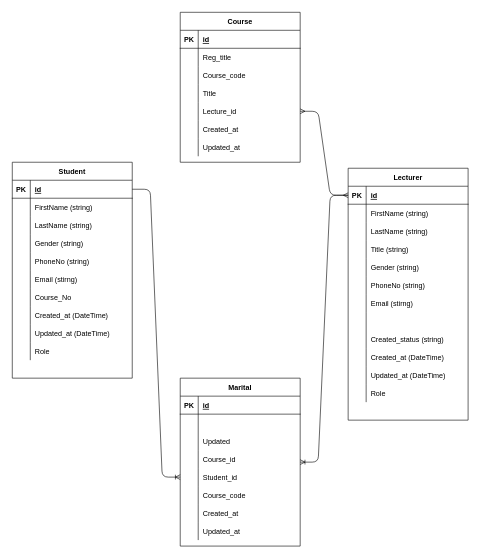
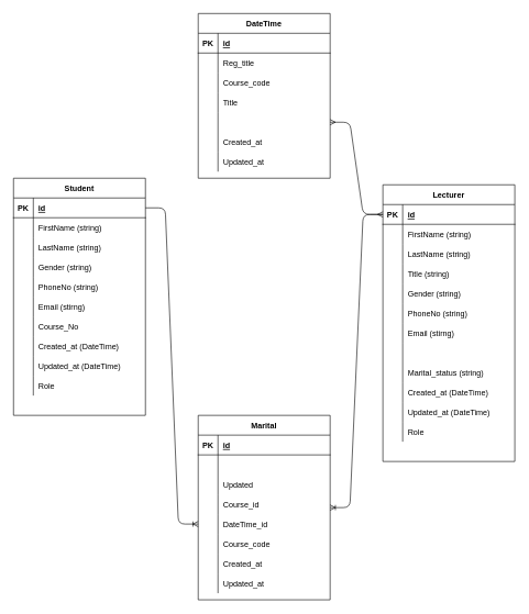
- <mxCell id="93" value="Course" style="shape=table;startSize=30;container=1;collapsible=1;childLayout=tableLayout;fixedRows=1;rowLines=0;fontStyle=1;align=center;resizeLast=1;" vertex="1" parent="1"><mxGeometry x="300" y="20" width="200" height="250" as="geometry" /></mxCell>
+ <mxCell id="93" value="DateTime" style="shape=table;startSize=30;container=1;collapsible=1;childLayout=tableLayout;fixedRows=1;rowLines=0;fontStyle=1;align=center;resizeLast=1;" vertex="1" parent="1"><mxGeometry x="300" y="20" width="200" height="250" as="geometry" /></mxCell>
- <mxCell id="108" value="Lecture_id" style="shape=partialRectangle;connectable=0;fillColor=none;top=0;left=0;bottom=0;right=0;align=left;spacingLeft=6;overflow=hidden;" vertex="1" parent="106"><mxGeometry x="30" width="170" height="30" as="geometry" /></mxCell>
- <mxCell id="59" value="Created_status (string)" style="shape=partialRectangle;connectable=0;fillColor=none;top=0;left=0;bottom=0;right=0;align=left;spacingLeft=6;overflow=hidden;" vertex="1" parent="57"><mxGeometry x="30" width="170" height="30" as="geometry" /></mxCell>
+ <mxCell id="59" value="Marital_status (string)" style="shape=partialRectangle;connectable=0;fillColor=none;top=0;left=0;bottom=0;right=0;align=left;spacingLeft=6;overflow=hidden;" vertex="1" parent="57"><mxGeometry x="30" width="170" height="30" as="geometry" /></mxCell>
- <mxCell id="83" value="Student_id" style="shape=partialRectangle;connectable=0;fillColor=none;top=0;left=0;bottom=0;right=0;align=left;spacingLeft=6;overflow=hidden;" vertex="1" parent="81"><mxGeometry x="30" width="170" height="30" as="geometry" /></mxCell>
+ <mxCell id="83" value="DateTime_id" style="shape=partialRectangle;connectable=0;fillColor=none;top=0;left=0;bottom=0;right=0;align=left;spacingLeft=6;overflow=hidden;" vertex="1" parent="81"><mxGeometry x="30" width="170" height="30" as="geometry" /></mxCell>
